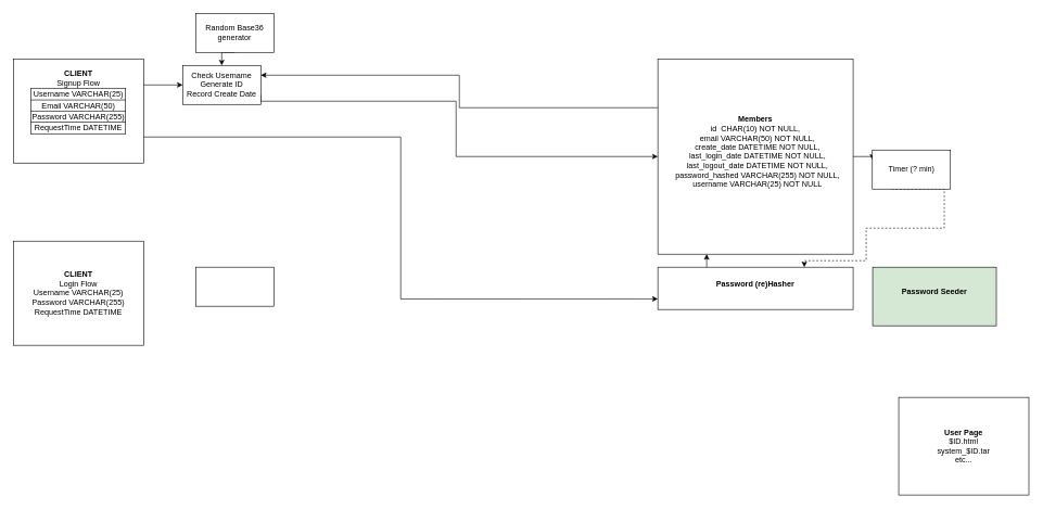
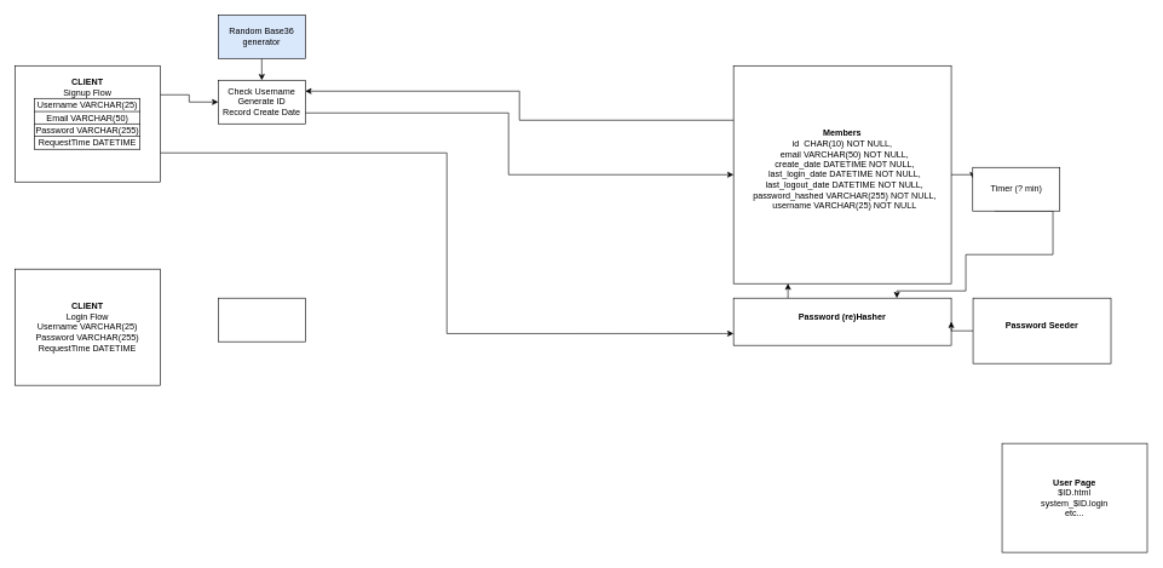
- <mxCell id="17" value="Random Base36 generator" style="rounded=0;whiteSpace=wrap;html=1;" vertex="1" parent="1"><mxGeometry x="300" y="20" width="120" height="60" as="geometry" /></mxCell>
+ <mxCell id="17" value="Random Base36 generator" style="rounded=0;whiteSpace=wrap;html=1;fillColor=#dae8fc;" vertex="1" parent="1"><mxGeometry x="300" y="20" width="120" height="60" as="geometry" /></mxCell>
- <mxCell id="13" value="&lt;div&gt;Check Username&lt;/div&gt;&lt;div&gt;Generate ID&lt;/div&gt;&lt;div&gt;Record Create Date&lt;br&gt;&lt;/div&gt;" style="rounded=0;whiteSpace=wrap;html=1;" vertex="1" parent="1"><mxGeometry x="280" y="100" width="120" height="60" as="geometry" /></mxCell>
+ <mxCell id="13" value="&lt;div&gt;Check Username&lt;/div&gt;&lt;div&gt;Generate ID&lt;/div&gt;&lt;div&gt;Record Create Date&lt;br&gt;&lt;/div&gt;" style="rounded=0;whiteSpace=wrap;html=1;" vertex="1" parent="1"><mxGeometry x="300" y="110" width="120" height="60" as="geometry" /></mxCell>
- <mxCell id="14" style="edgeStyle=orthogonalEdgeStyle;rounded=0;orthogonalLoop=1;jettySize=auto;html=1;exitX=0.25;exitY=1;exitDx=0;exitDy=0;entryX=0.75;entryY=0;entryDx=0;entryDy=0;dashed=1;" edge="1" parent="1" source="15" target="9"><mxGeometry relative="1" as="geometry"><Array as="points"><mxPoint x="1450" y="350" /><mxPoint x="1330" y="350" /><mxPoint x="1330" y="400" /><mxPoint x="1235" y="400" /></Array></mxGeometry></mxCell>
+ <mxCell id="14" style="edgeStyle=orthogonalEdgeStyle;rounded=0;orthogonalLoop=1;jettySize=auto;html=1;exitX=0.25;exitY=1;exitDx=0;exitDy=0;entryX=0.75;entryY=0;entryDx=0;entryDy=0;" edge="1" parent="1" source="15" target="9"><mxGeometry relative="1" as="geometry"><Array as="points"><mxPoint x="1450" y="350" /><mxPoint x="1330" y="350" /><mxPoint x="1330" y="400" /><mxPoint x="1235" y="400" /></Array></mxGeometry></mxCell>
+ <mxCell id="10" style="edgeStyle=orthogonalEdgeStyle;rounded=0;orthogonalLoop=1;jettySize=auto;html=1;exitX=0;exitY=0.5;exitDx=0;exitDy=0;entryX=1;entryY=0.5;entryDx=0;entryDy=0;" edge="1" parent="1" source="11" target="9"><mxGeometry relative="1" as="geometry" /></mxCell>
- <mxCell id="11" value="&lt;div&gt;&lt;b&gt;Password Seeder&lt;/b&gt;&lt;/div&gt;&lt;div&gt;&lt;b&gt;&lt;br&gt;&lt;/b&gt;&lt;/div&gt;" style="rounded=0;whiteSpace=wrap;html=1;fillColor=#d5e8d4;" vertex="1" parent="1"><mxGeometry x="1340" y="410" width="190" height="90" as="geometry" /></mxCell>
+ <mxCell id="11" value="&lt;div&gt;&lt;b&gt;Password Seeder&lt;/b&gt;&lt;/div&gt;&lt;div&gt;&lt;b&gt;&lt;br&gt;&lt;/b&gt;&lt;/div&gt;" style="rounded=0;whiteSpace=wrap;html=1;" vertex="1" parent="1"><mxGeometry x="1340" y="410" width="190" height="90" as="geometry" /></mxCell>
- <mxCell id="19" value="&lt;div&gt;&lt;b&gt;User Page&lt;/b&gt;&lt;/div&gt;&lt;div&gt;$ID.html&lt;/div&gt;&lt;div&gt;system_$ID.tar&lt;/div&gt;&lt;div&gt;etc...&lt;br&gt;&lt;b&gt;&lt;/b&gt;&lt;/div&gt;" style="rounded=0;whiteSpace=wrap;html=1;" vertex="1" parent="1"><mxGeometry x="1380" y="610" width="200" height="150" as="geometry" /></mxCell>
+ <mxCell id="19" value="&lt;div&gt;&lt;b&gt;User Page&lt;/b&gt;&lt;/div&gt;&lt;div&gt;$ID.html&lt;/div&gt;&lt;div&gt;system_$ID.login&lt;/div&gt;&lt;div&gt;etc...&lt;br&gt;&lt;b&gt;&lt;/b&gt;&lt;/div&gt;" style="rounded=0;whiteSpace=wrap;html=1;" vertex="1" parent="1"><mxGeometry x="1380" y="610" width="200" height="150" as="geometry" /></mxCell>
